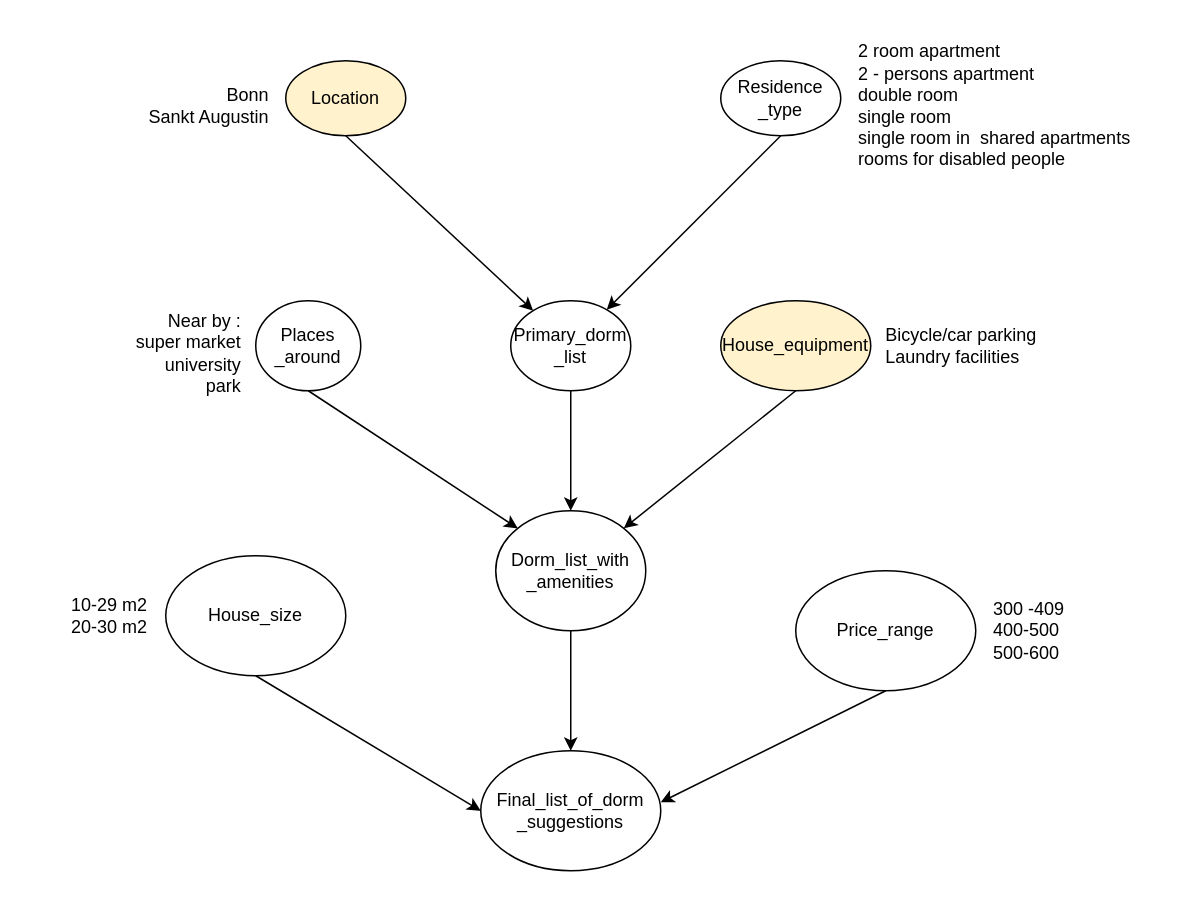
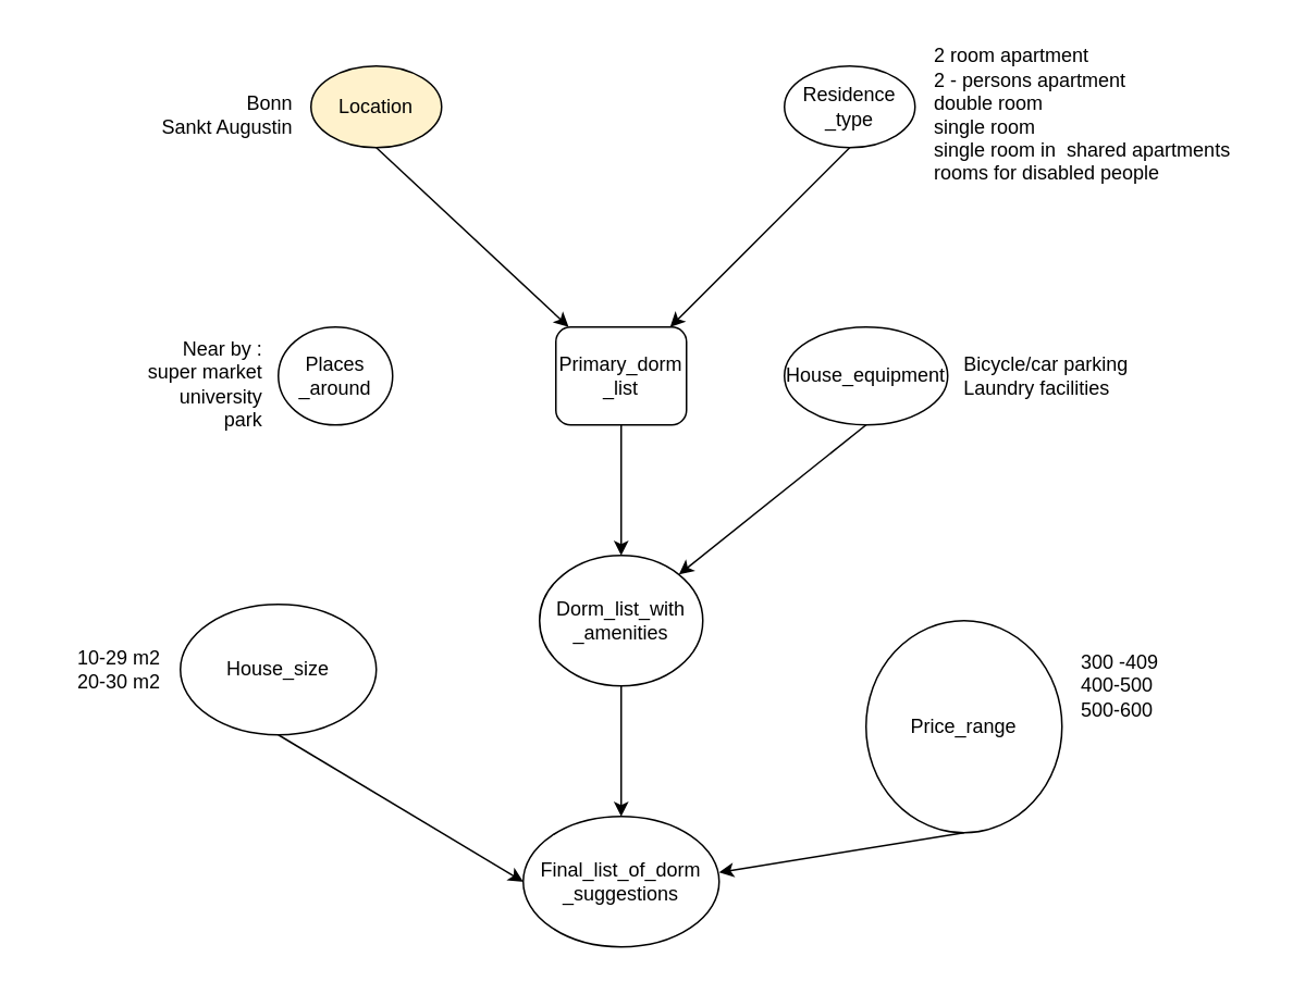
- <mxCell id="7" value="Primary_dorm&lt;br&gt;_list" style="ellipse;whiteSpace=wrap;html=1;" vertex="1" parent="1"><mxGeometry x="340" y="200" width="80" height="60" as="geometry" /></mxCell>
+ <mxCell id="7" value="Primary_dorm&lt;br&gt;_list" style="whiteSpace=wrap;html=1;rounded=1;" vertex="1" parent="1"><mxGeometry x="340" y="200" width="80" height="60" as="geometry" /></mxCell>
- <mxCell id="10" value="House_equipment" style="ellipse;whiteSpace=wrap;html=1;fillColor=#fff2cc;" vertex="1" parent="1"><mxGeometry x="480" y="200" width="100" height="60" as="geometry" /></mxCell>
+ <mxCell id="10" value="House_equipment" style="ellipse;whiteSpace=wrap;html=1;" vertex="1" parent="1"><mxGeometry x="480" y="200" width="100" height="60" as="geometry" /></mxCell>
- <mxCell id="15" value="" style="endArrow=classic;html=1;rounded=0;exitX=0.5;exitY=1;exitDx=0;exitDy=0;entryX=0;entryY=0;entryDx=0;entryDy=0;" edge="1" parent="1" source="12" target="14"><mxGeometry width="50" height="50" relative="1" as="geometry"><mxPoint x="400" y="290" as="sourcePoint" /><mxPoint x="450" y="240" as="targetPoint" /></mxGeometry></mxCell>
- <mxCell id="19" value="Price_range" style="ellipse;whiteSpace=wrap;html=1;" vertex="1" parent="1"><mxGeometry x="530" y="380" width="120" height="80" as="geometry" /></mxCell>
+ <mxCell id="19" value="Price_range" style="ellipse;whiteSpace=wrap;html=1;" vertex="1" parent="1"><mxGeometry x="530" y="380" width="120" height="130" as="geometry" /></mxCell>
